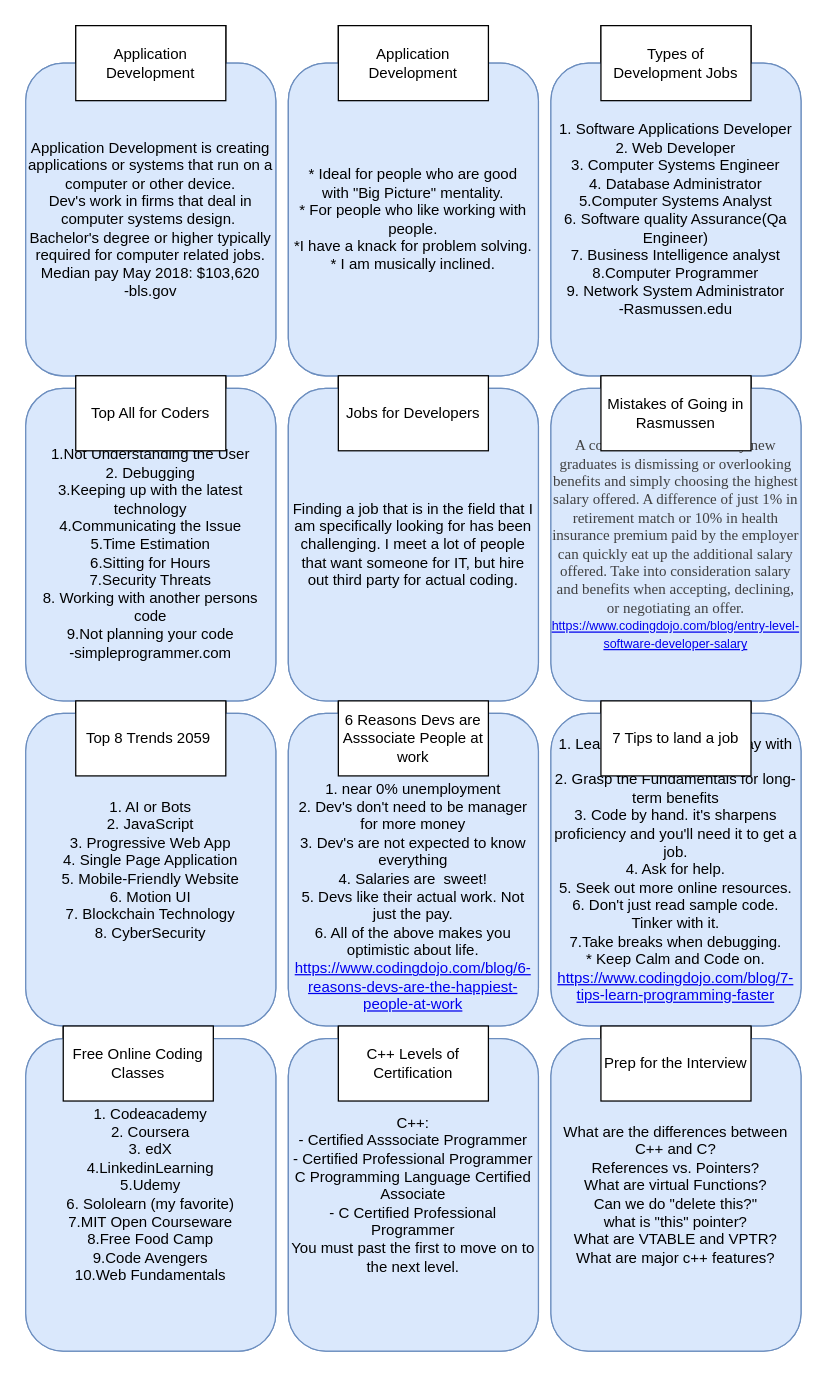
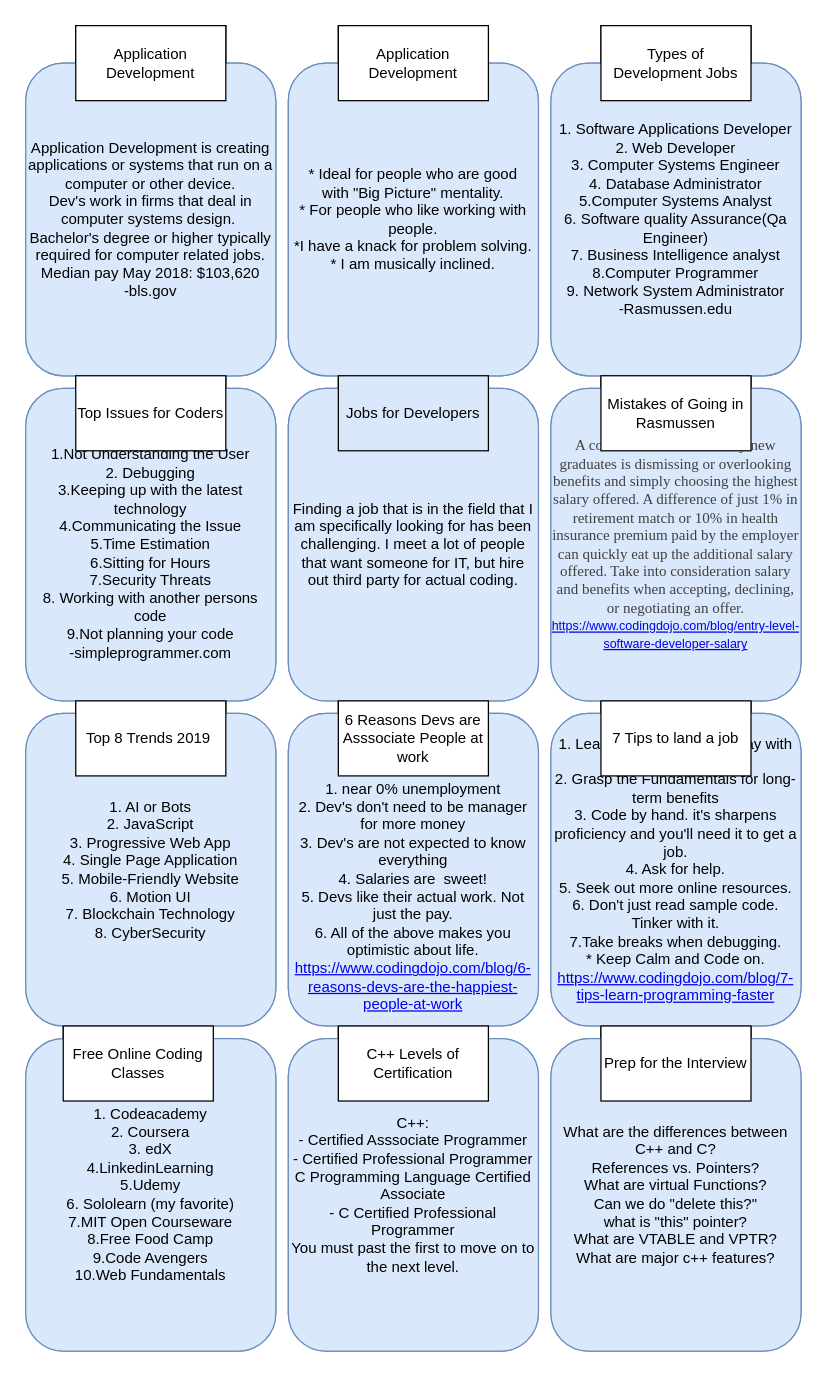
- <mxCell id="51" value="Top All for Coders" style="rounded=0;whiteSpace=wrap;html=1;" vertex="1" parent="1"><mxGeometry x="60" y="300" width="120" height="60" as="geometry" /></mxCell>
+ <mxCell id="51" value="Top Issues for Coders" style="rounded=0;whiteSpace=wrap;html=1;" vertex="1" parent="1"><mxGeometry x="60" y="300" width="120" height="60" as="geometry" /></mxCell>
- <mxCell id="48" value="Jobs for Developers" style="rounded=0;whiteSpace=wrap;html=1;" vertex="1" parent="1"><mxGeometry x="270" y="300" width="120" height="60" as="geometry" /></mxCell>
+ <mxCell id="48" value="Jobs for Developers" style="rounded=0;whiteSpace=wrap;html=1;fillColor=#dae8fc;" vertex="1" parent="1"><mxGeometry x="270" y="300" width="120" height="60" as="geometry" /></mxCell>
- <mxCell id="47" value="Top 8 Trends 2059&amp;nbsp;" style="rounded=0;whiteSpace=wrap;html=1;" vertex="1" parent="1"><mxGeometry x="60" y="560" width="120" height="60" as="geometry" /></mxCell>
+ <mxCell id="47" value="Top 8 Trends 2019&amp;nbsp;" style="rounded=0;whiteSpace=wrap;html=1;" vertex="1" parent="1"><mxGeometry x="60" y="560" width="120" height="60" as="geometry" /></mxCell>
